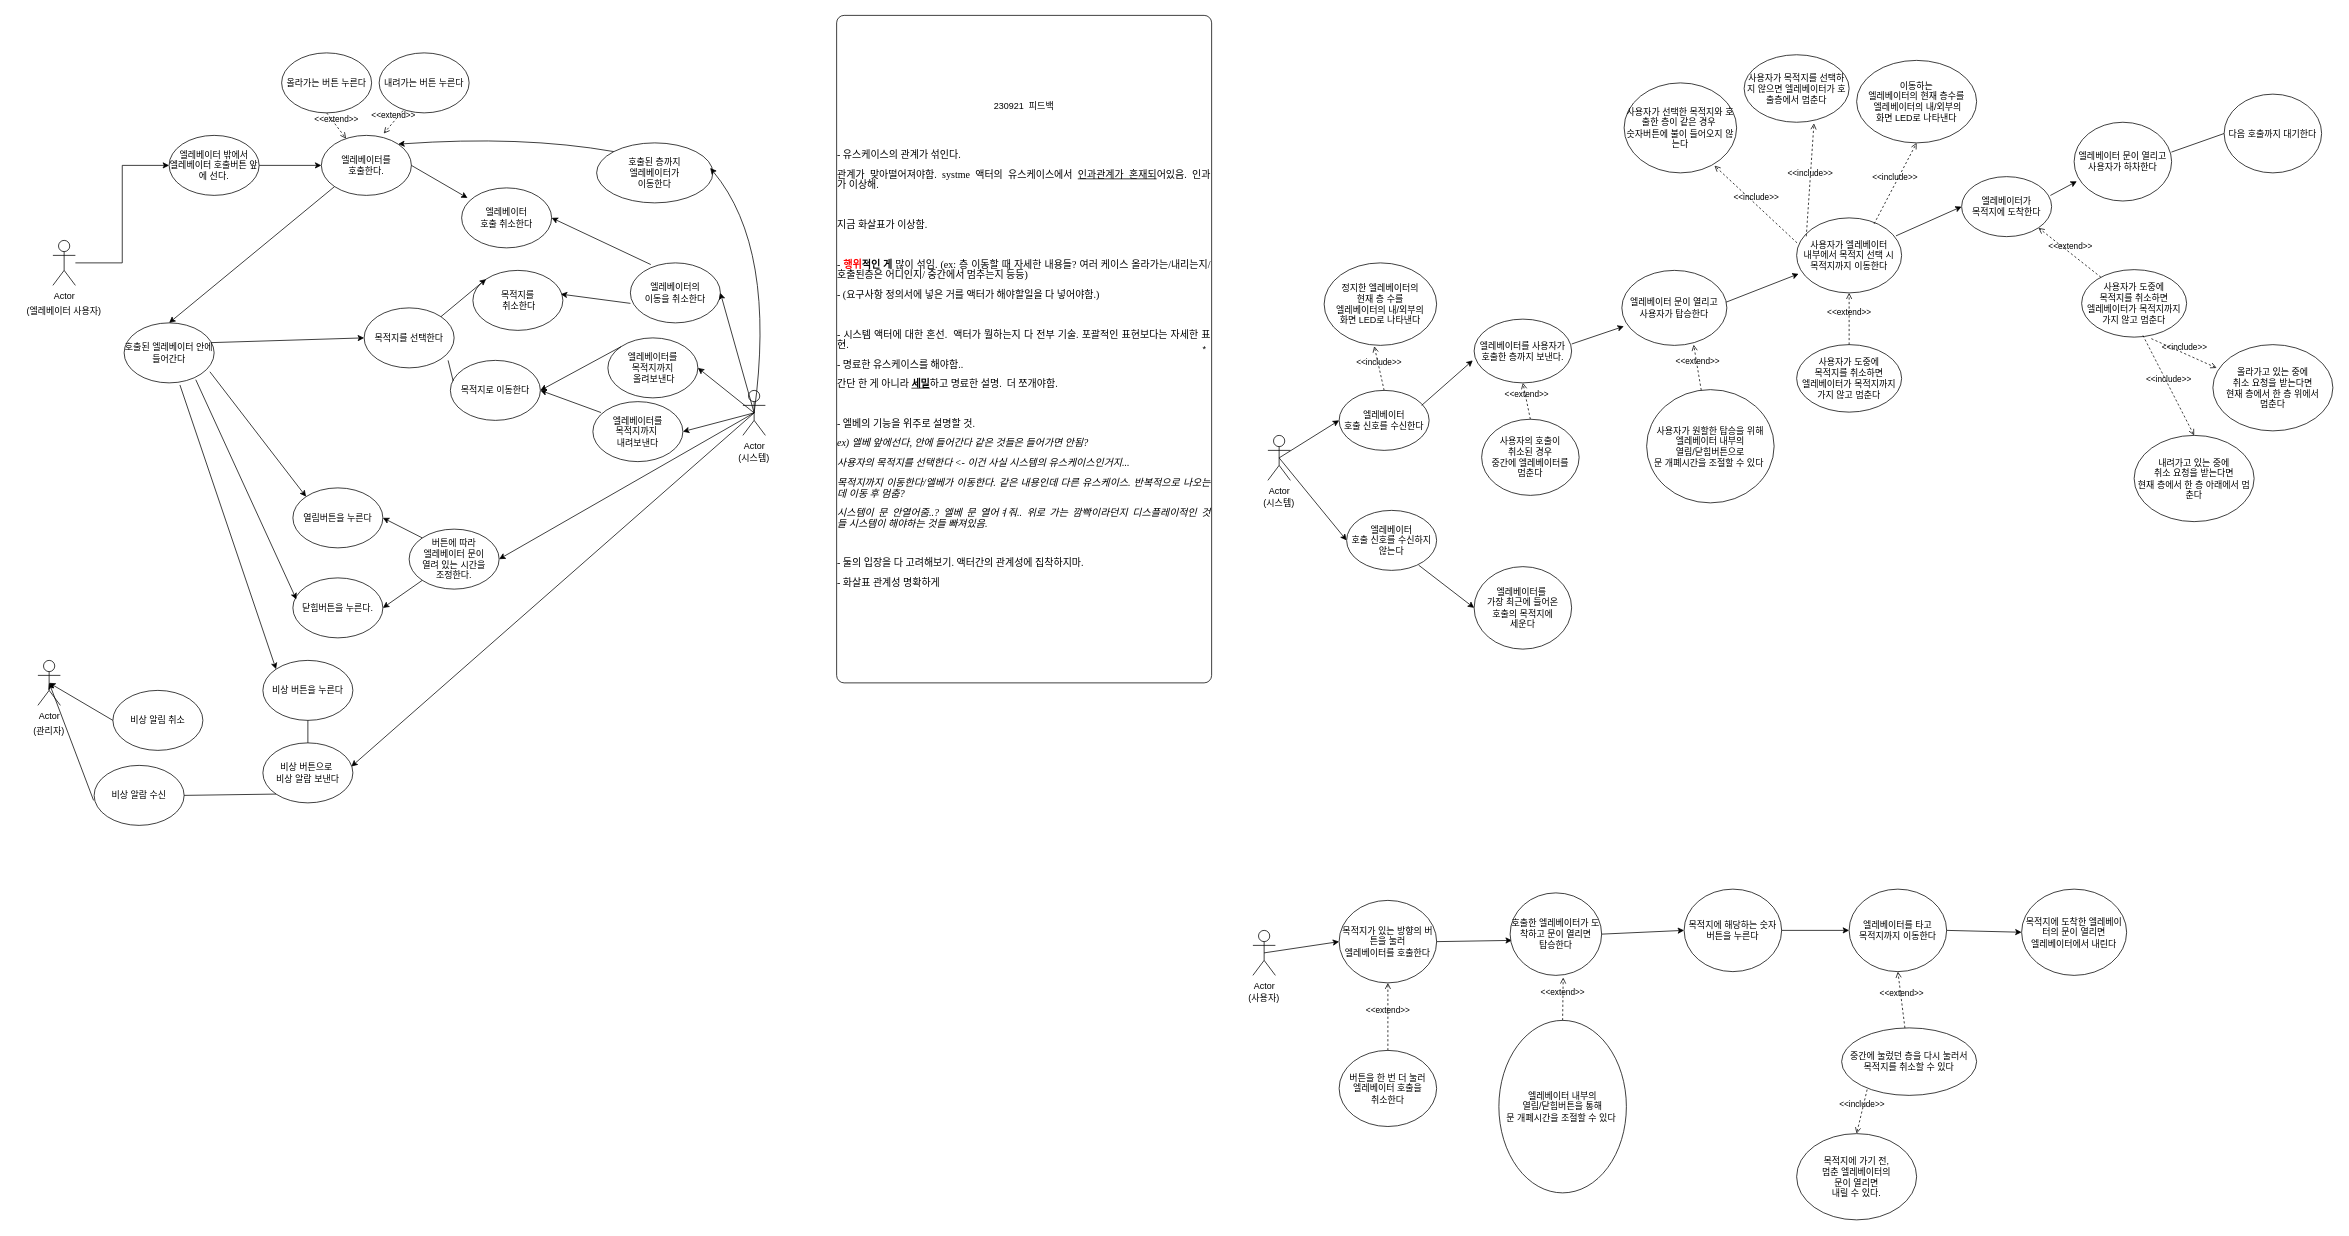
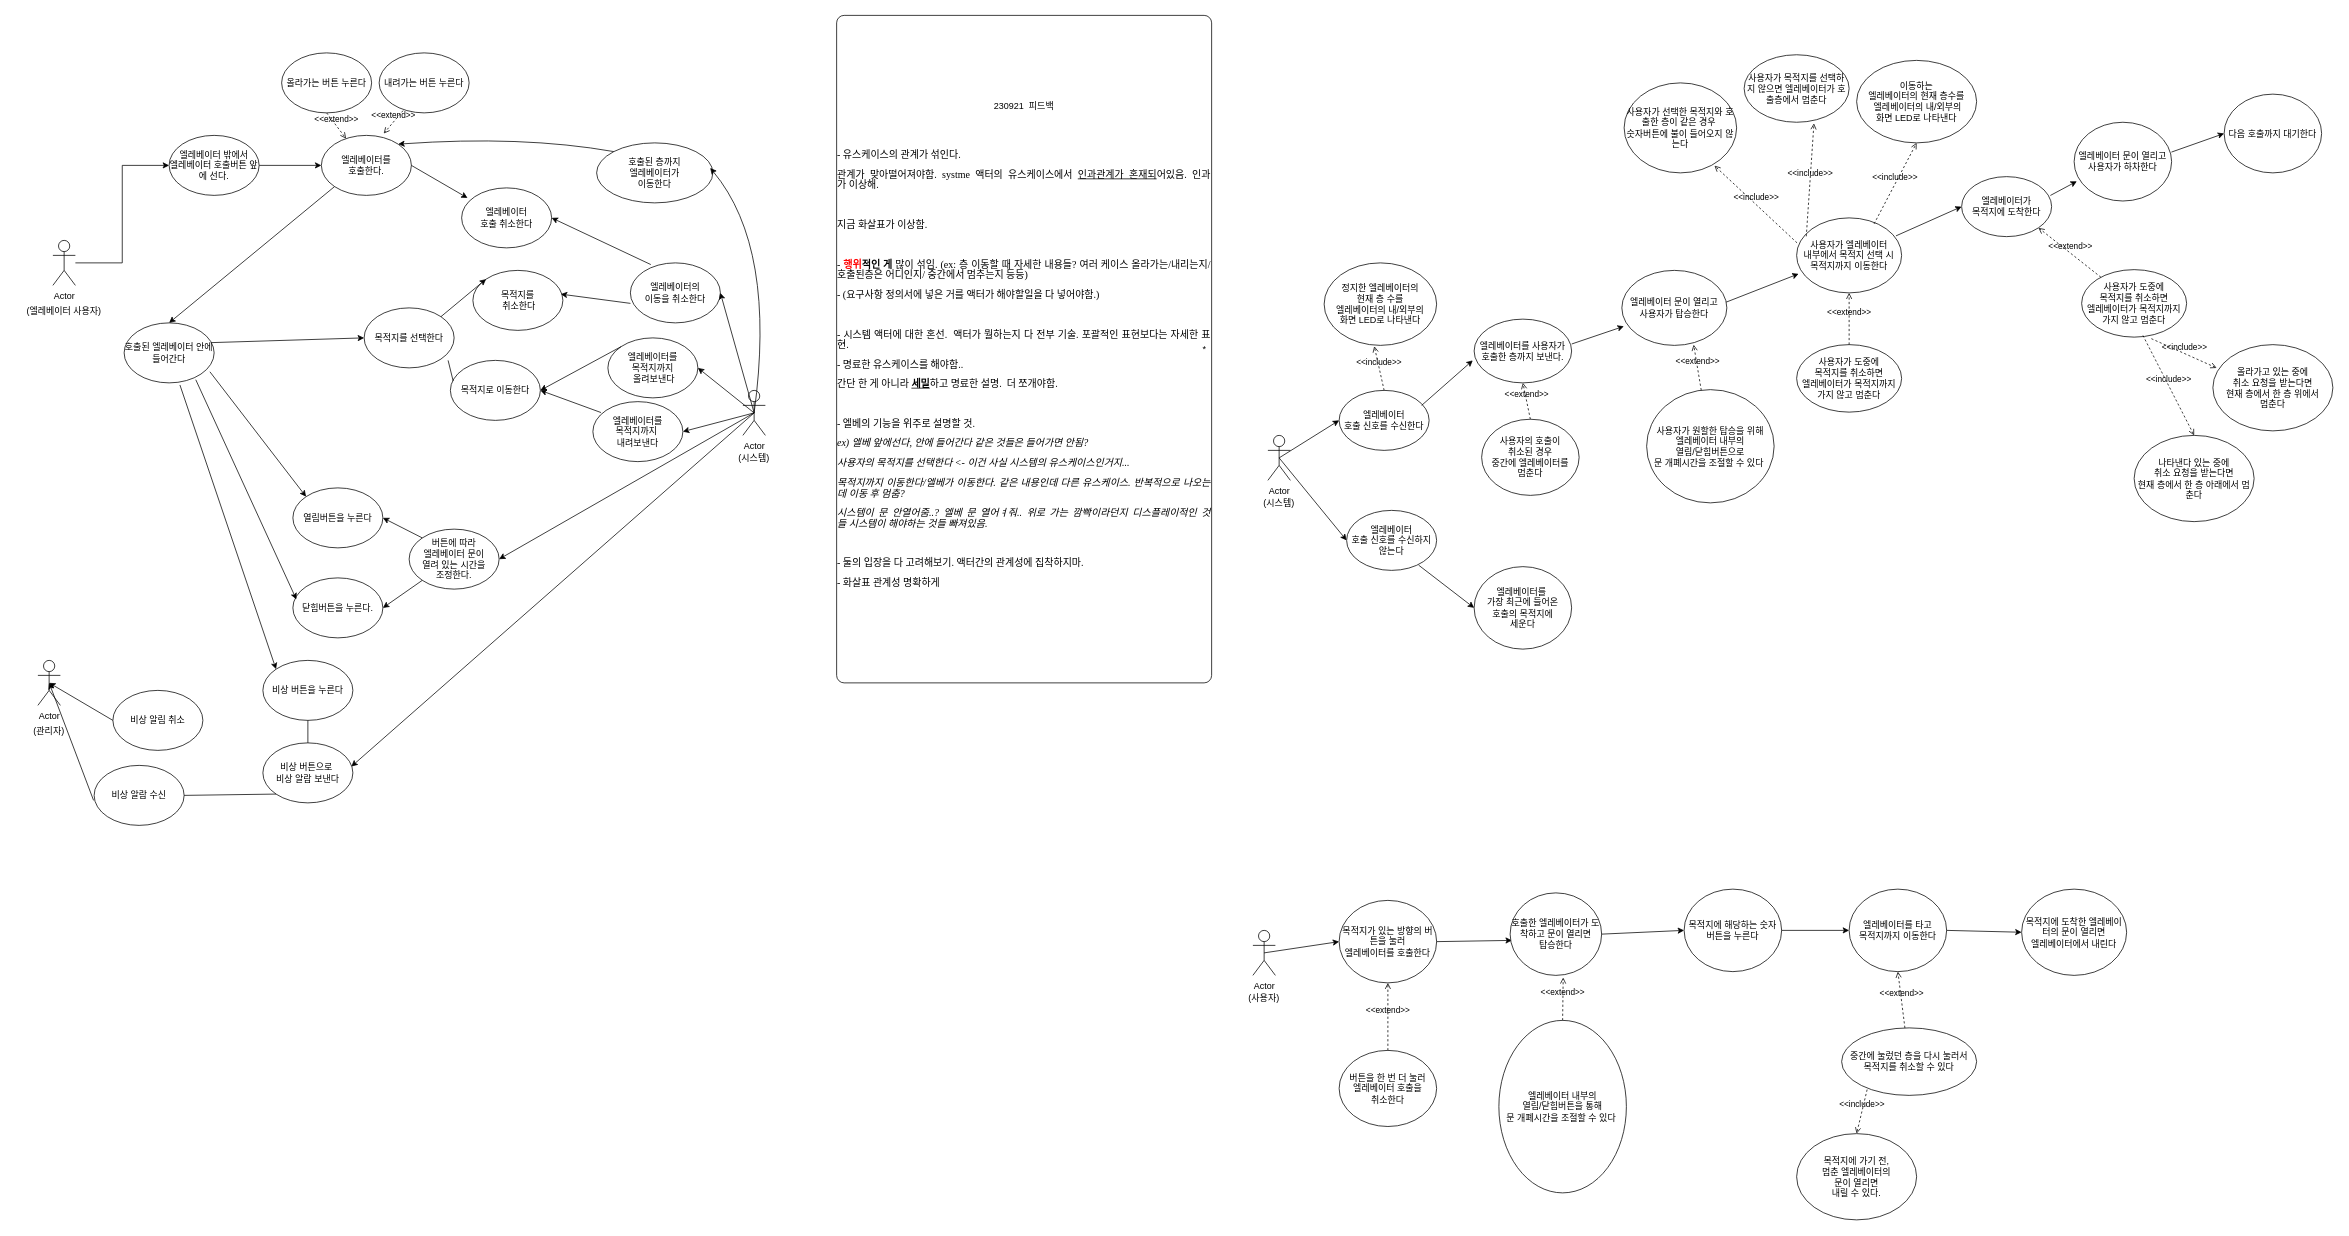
- <mxCell id="95" value="" style="endArrow=none;html=1;rounded=0;entryX=0;entryY=0.5;entryDx=0;entryDy=0;exitX=0.998;exitY=0.379;exitDx=0;exitDy=0;exitPerimeter=0;" edge="1" parent="1" source="93" target="96"><mxGeometry width="50" height="50" relative="1" as="geometry"><mxPoint x="2925" y="202" as="sourcePoint" /><mxPoint x="2971" y="190" as="targetPoint" /></mxGeometry></mxCell>
+ <mxCell id="95" value="" style="endArrow=classic;html=1;rounded=0;entryX=0;entryY=0.5;entryDx=0;entryDy=0;exitX=0.998;exitY=0.379;exitDx=0;exitDy=0;exitPerimeter=0;" edge="1" parent="1" source="93" target="96"><mxGeometry width="50" height="50" relative="1" as="geometry"><mxPoint x="2925" y="202" as="sourcePoint" /><mxPoint x="2971" y="190" as="targetPoint" /></mxGeometry></mxCell>
- <mxCell id="77" value="내려가고 있는 중에&lt;br&gt;취소 요청을 받는다면&lt;br&gt;현재 층에서 한 층 아래에서 멈춘다" style="ellipse;whiteSpace=wrap;html=1;" vertex="1" parent="1"><mxGeometry x="2845" y="580" width="160" height="115" as="geometry" /></mxCell>
+ <mxCell id="77" value="나타낸다 있는 중에&lt;br&gt;취소 요청을 받는다면&lt;br&gt;현재 층에서 한 층 아래에서 멈춘다" style="ellipse;whiteSpace=wrap;html=1;" vertex="1" parent="1"><mxGeometry x="2845" y="580" width="160" height="115" as="geometry" /></mxCell>
